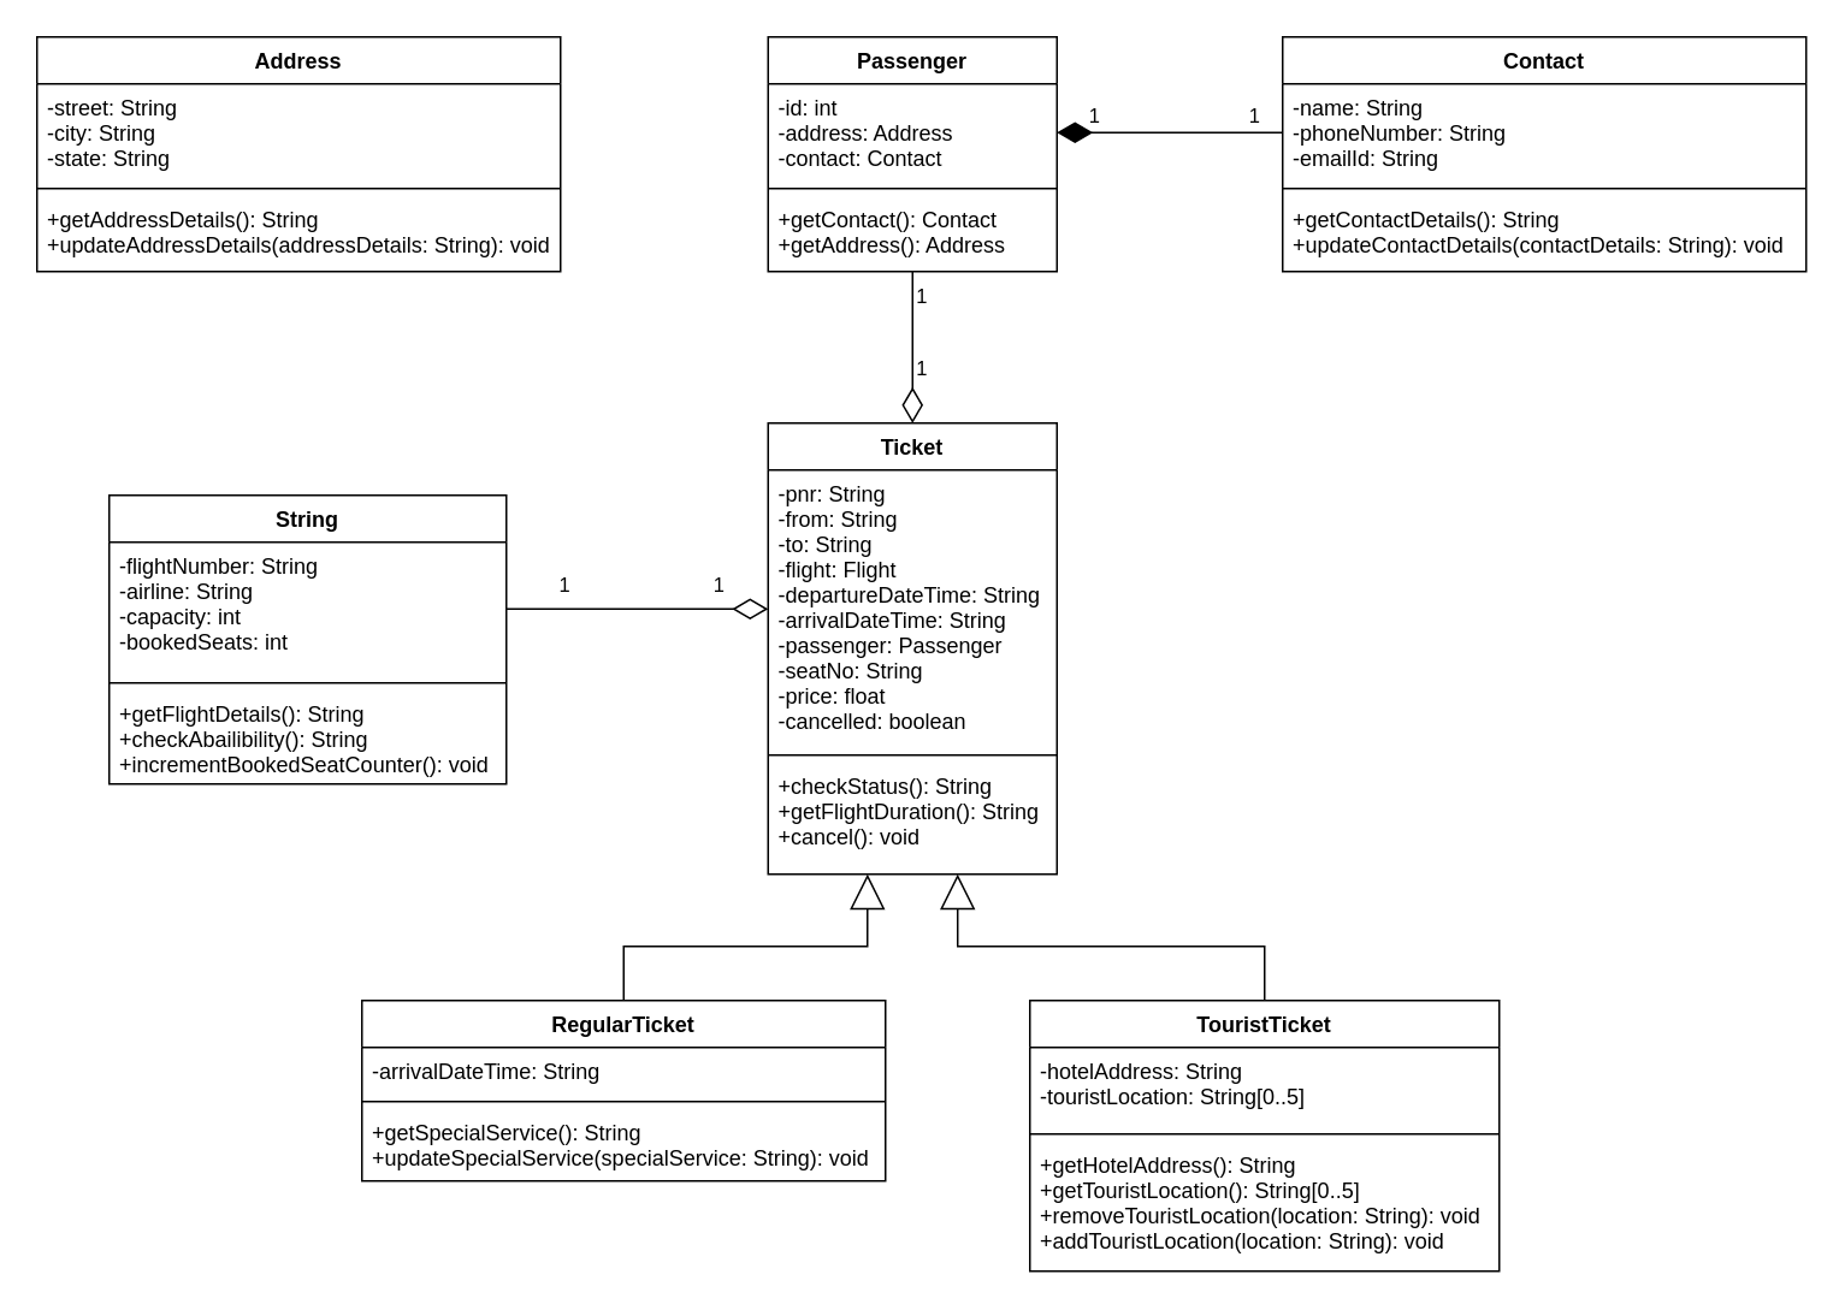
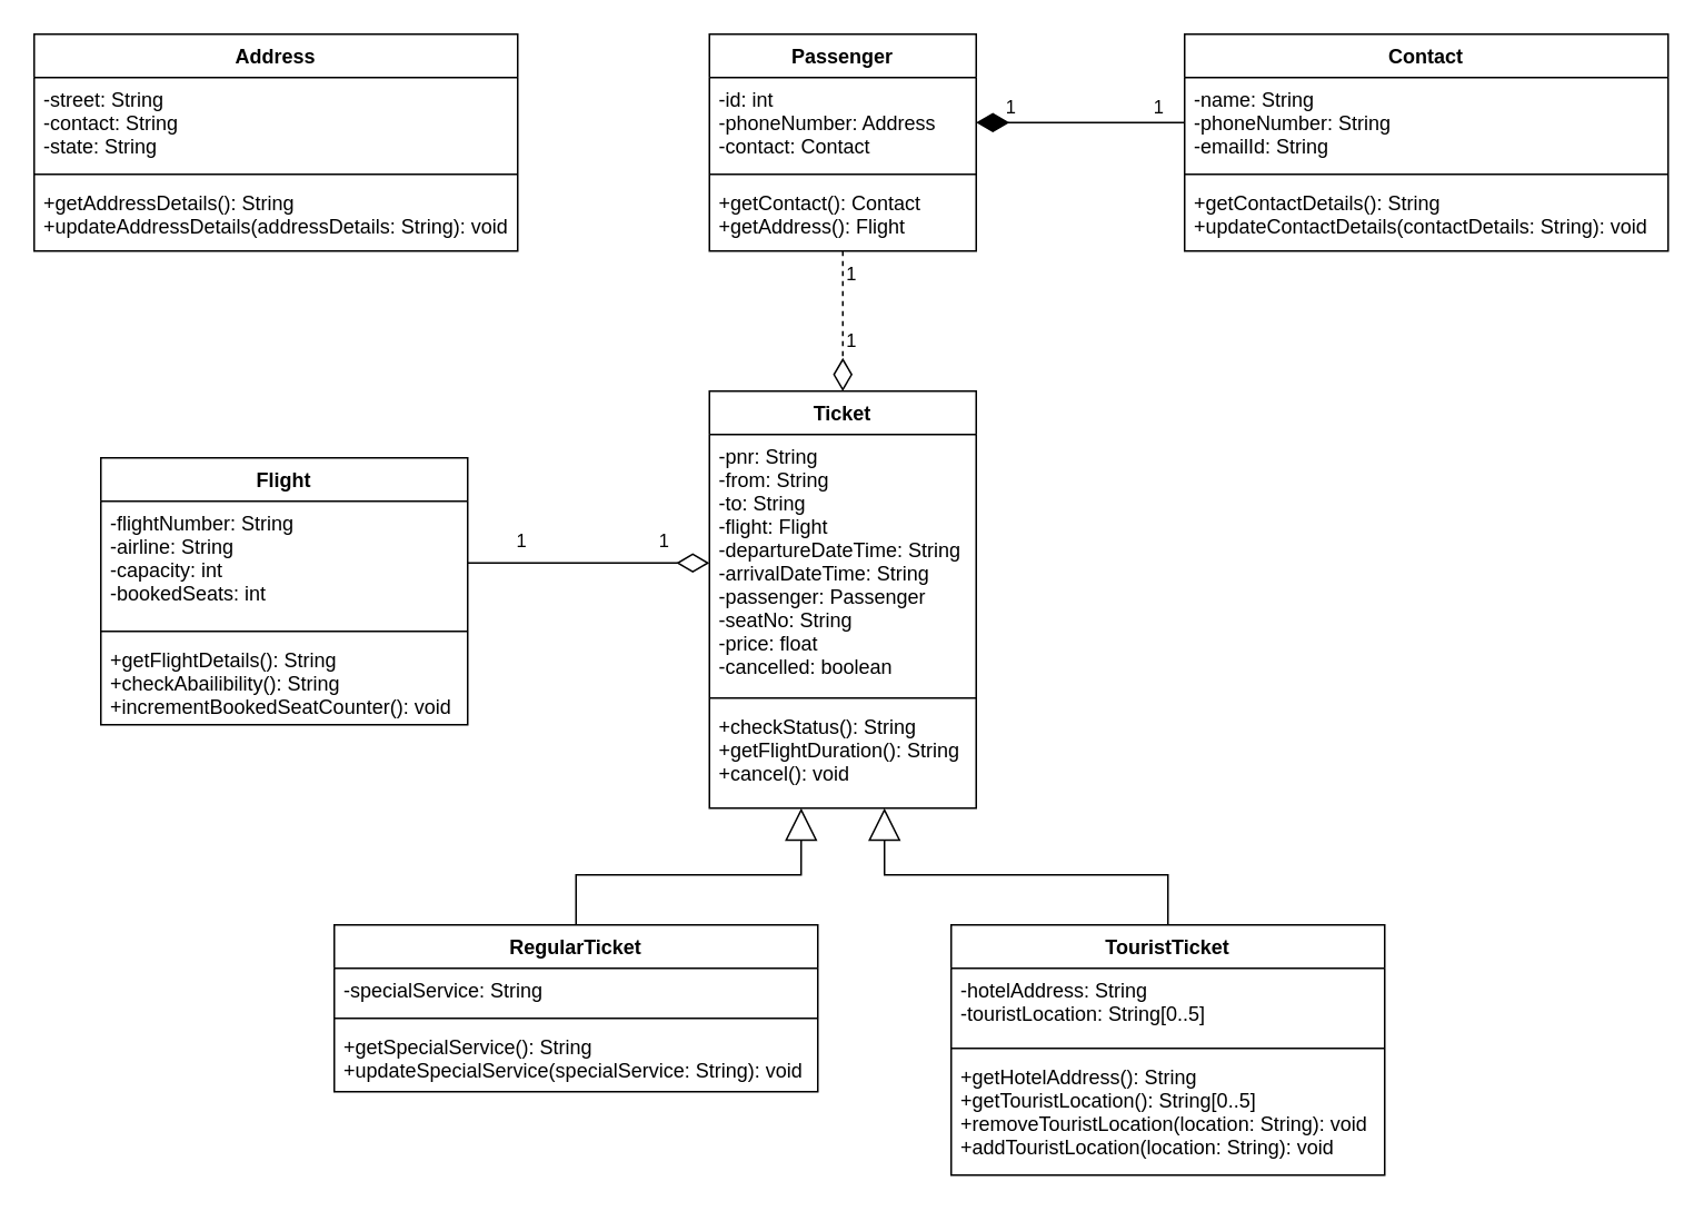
- <mxCell id="3" value="-street: String&#10;-city: String&#10;-state: String" style="text;strokeColor=none;fillColor=none;align=left;verticalAlign=top;spacingLeft=4;spacingRight=4;overflow=hidden;rotatable=0;points=[[0,0.5],[1,0.5]];portConstraint=eastwest;" vertex="1" parent="2"><mxGeometry y="26" width="290" height="54" as="geometry" /></mxCell>
+ <mxCell id="3" value="-street: String&#10;-contact: String&#10;-state: String" style="text;strokeColor=none;fillColor=none;align=left;verticalAlign=top;spacingLeft=4;spacingRight=4;overflow=hidden;rotatable=0;points=[[0,0.5],[1,0.5]];portConstraint=eastwest;" vertex="1" parent="2"><mxGeometry y="26" width="290" height="54" as="geometry" /></mxCell>
- <mxCell id="30" value="-id: int&#10;-address: Address&#10;-contact: Contact" style="text;strokeColor=none;fillColor=none;align=left;verticalAlign=top;spacingLeft=4;spacingRight=4;overflow=hidden;rotatable=0;points=[[0,0.5],[1,0.5]];portConstraint=eastwest;" vertex="1" parent="29"><mxGeometry y="26" width="160" height="54" as="geometry" /></mxCell>
+ <mxCell id="30" value="-id: int&#10;-phoneNumber: Address&#10;-contact: Contact" style="text;strokeColor=none;fillColor=none;align=left;verticalAlign=top;spacingLeft=4;spacingRight=4;overflow=hidden;rotatable=0;points=[[0,0.5],[1,0.5]];portConstraint=eastwest;" vertex="1" parent="29"><mxGeometry y="26" width="160" height="54" as="geometry" /></mxCell>
- <mxCell id="32" value="+getContact(): Contact&#10;+getAddress(): Address" style="text;strokeColor=none;fillColor=none;align=left;verticalAlign=top;spacingLeft=4;spacingRight=4;overflow=hidden;rotatable=0;points=[[0,0.5],[1,0.5]];portConstraint=eastwest;" vertex="1" parent="29"><mxGeometry y="88" width="160" height="42" as="geometry" /></mxCell>
+ <mxCell id="32" value="+getContact(): Contact&#10;+getAddress(): Flight" style="text;strokeColor=none;fillColor=none;align=left;verticalAlign=top;spacingLeft=4;spacingRight=4;overflow=hidden;rotatable=0;points=[[0,0.5],[1,0.5]];portConstraint=eastwest;" vertex="1" parent="29"><mxGeometry y="88" width="160" height="42" as="geometry" /></mxCell>
- <mxCell id="28" value="1&lt;br&gt;&lt;br&gt;&lt;br&gt;1" style="edgeStyle=orthogonalEdgeStyle;rounded=0;orthogonalLoop=1;jettySize=auto;html=1;entryX=0.5;entryY=0;entryDx=0;entryDy=0;startArrow=none;startFill=0;endArrow=diamondThin;endFill=0;startSize=6;endSize=17;targetPerimeterSpacing=0;strokeWidth=1;" edge="1" parent="1" source="29" target="10"><mxGeometry x="-0.191" y="5" relative="1" as="geometry"><mxPoint as="offset" /></mxGeometry></mxCell>
+ <mxCell id="28" value="1&lt;br&gt;&lt;br&gt;&lt;br&gt;1" style="edgeStyle=orthogonalEdgeStyle;rounded=0;orthogonalLoop=1;jettySize=auto;html=1;entryX=0.5;entryY=0;entryDx=0;entryDy=0;startArrow=none;startFill=0;endArrow=diamondThin;endFill=0;startSize=6;endSize=17;targetPerimeterSpacing=0;strokeWidth=1;dashed=1;" edge="1" parent="1" source="29" target="10"><mxGeometry x="-0.191" y="5" relative="1" as="geometry"><mxPoint as="offset" /></mxGeometry></mxCell>
- <mxCell id="14" value="String" style="swimlane;fontStyle=1;align=center;verticalAlign=top;childLayout=stackLayout;horizontal=1;startSize=26;horizontalStack=0;resizeParent=1;resizeParentMax=0;resizeLast=0;collapsible=1;marginBottom=0;" vertex="1" parent="1"><mxGeometry x="60" y="274" width="220" height="160" as="geometry" /></mxCell>
+ <mxCell id="14" value="Flight" style="swimlane;fontStyle=1;align=center;verticalAlign=top;childLayout=stackLayout;horizontal=1;startSize=26;horizontalStack=0;resizeParent=1;resizeParentMax=0;resizeLast=0;collapsible=1;marginBottom=0;" vertex="1" parent="1"><mxGeometry x="60" y="274" width="220" height="160" as="geometry" /></mxCell>
- <mxCell id="20" value="-arrivalDateTime: String" style="text;strokeColor=none;fillColor=none;align=left;verticalAlign=top;spacingLeft=4;spacingRight=4;overflow=hidden;rotatable=0;points=[[0,0.5],[1,0.5]];portConstraint=eastwest;" vertex="1" parent="19"><mxGeometry y="26" width="290" height="26" as="geometry" /></mxCell>
+ <mxCell id="20" value="-specialService: String" style="text;strokeColor=none;fillColor=none;align=left;verticalAlign=top;spacingLeft=4;spacingRight=4;overflow=hidden;rotatable=0;points=[[0,0.5],[1,0.5]];portConstraint=eastwest;" vertex="1" parent="19"><mxGeometry y="26" width="290" height="26" as="geometry" /></mxCell>
